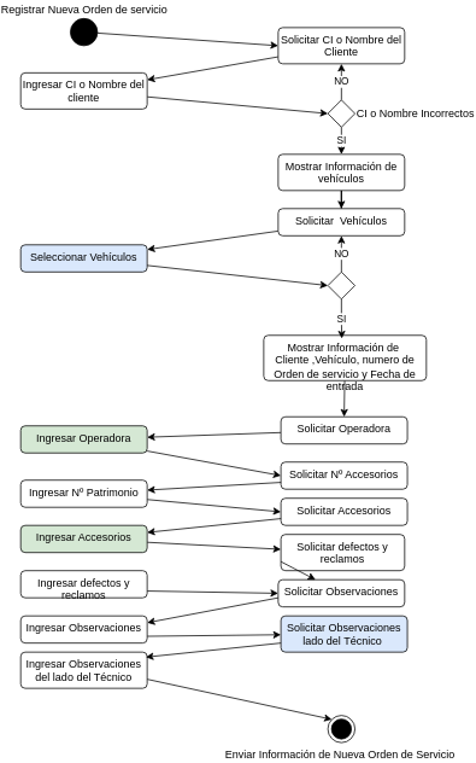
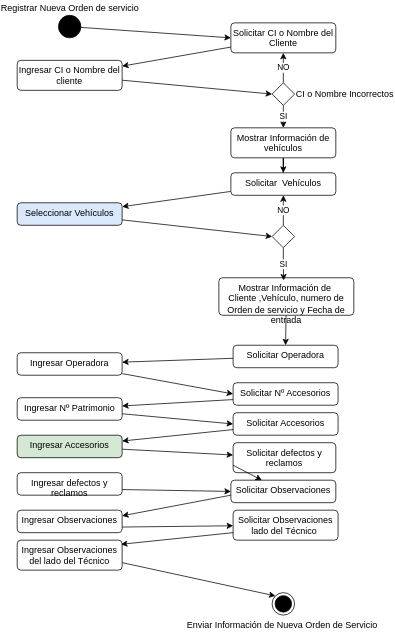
- <mxCell id="27" value="Ingresar Operadora" style="html=1;align=center;verticalAlign=top;rounded=1;absoluteArcSize=1;arcSize=10;dashed=0;whiteSpace=wrap;fillColor=#d5e8d4;" vertex="1" parent="1"><mxGeometry x="20" y="470" width="140" height="30" as="geometry" /></mxCell>
+ <mxCell id="27" value="Ingresar Operadora" style="html=1;align=center;verticalAlign=top;rounded=1;absoluteArcSize=1;arcSize=10;dashed=0;whiteSpace=wrap;" vertex="1" parent="1"><mxGeometry x="20" y="470" width="140" height="30" as="geometry" /></mxCell>
- <mxCell id="25" value="Solicitar Observaciones lado del Técnico&amp;nbsp;" style="html=1;align=center;verticalAlign=top;rounded=1;absoluteArcSize=1;arcSize=10;dashed=0;whiteSpace=wrap;fillColor=#dae8fc;" vertex="1" parent="1"><mxGeometry x="308" y="680" width="140" height="40" as="geometry" /></mxCell>
+ <mxCell id="25" value="Solicitar Observaciones lado del Técnico&amp;nbsp;" style="html=1;align=center;verticalAlign=top;rounded=1;absoluteArcSize=1;arcSize=10;dashed=0;whiteSpace=wrap;" vertex="1" parent="1"><mxGeometry x="308" y="680" width="140" height="40" as="geometry" /></mxCell>
